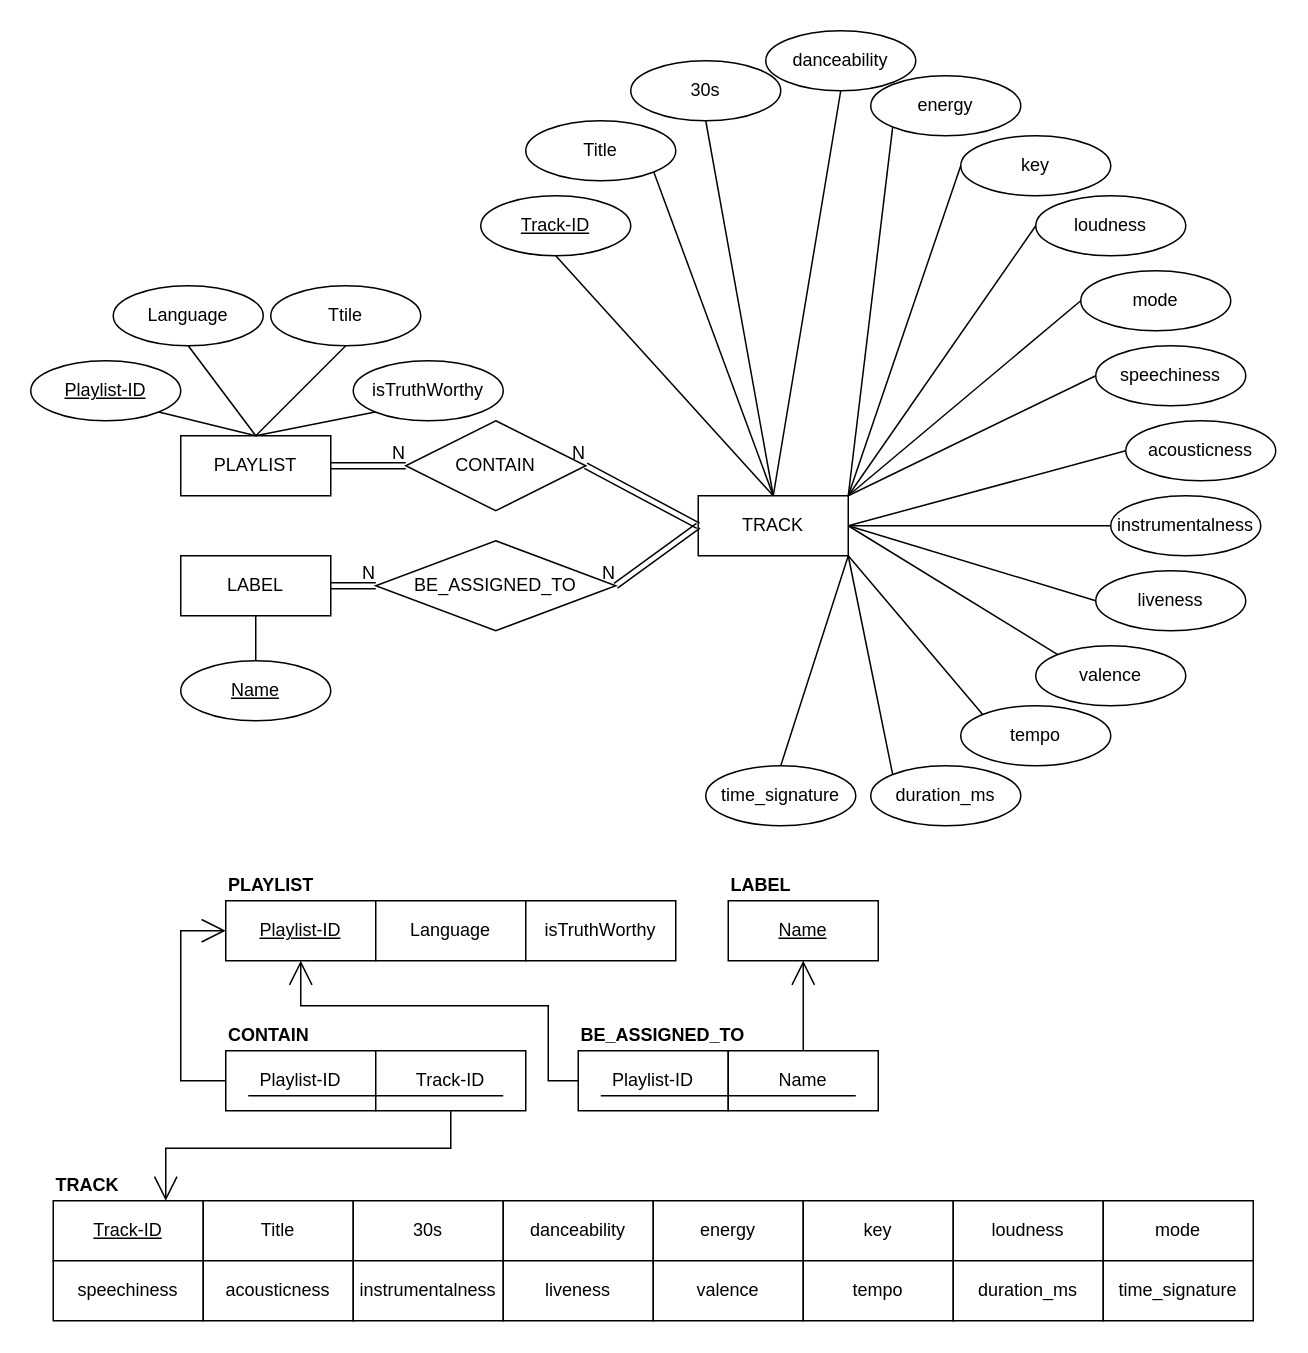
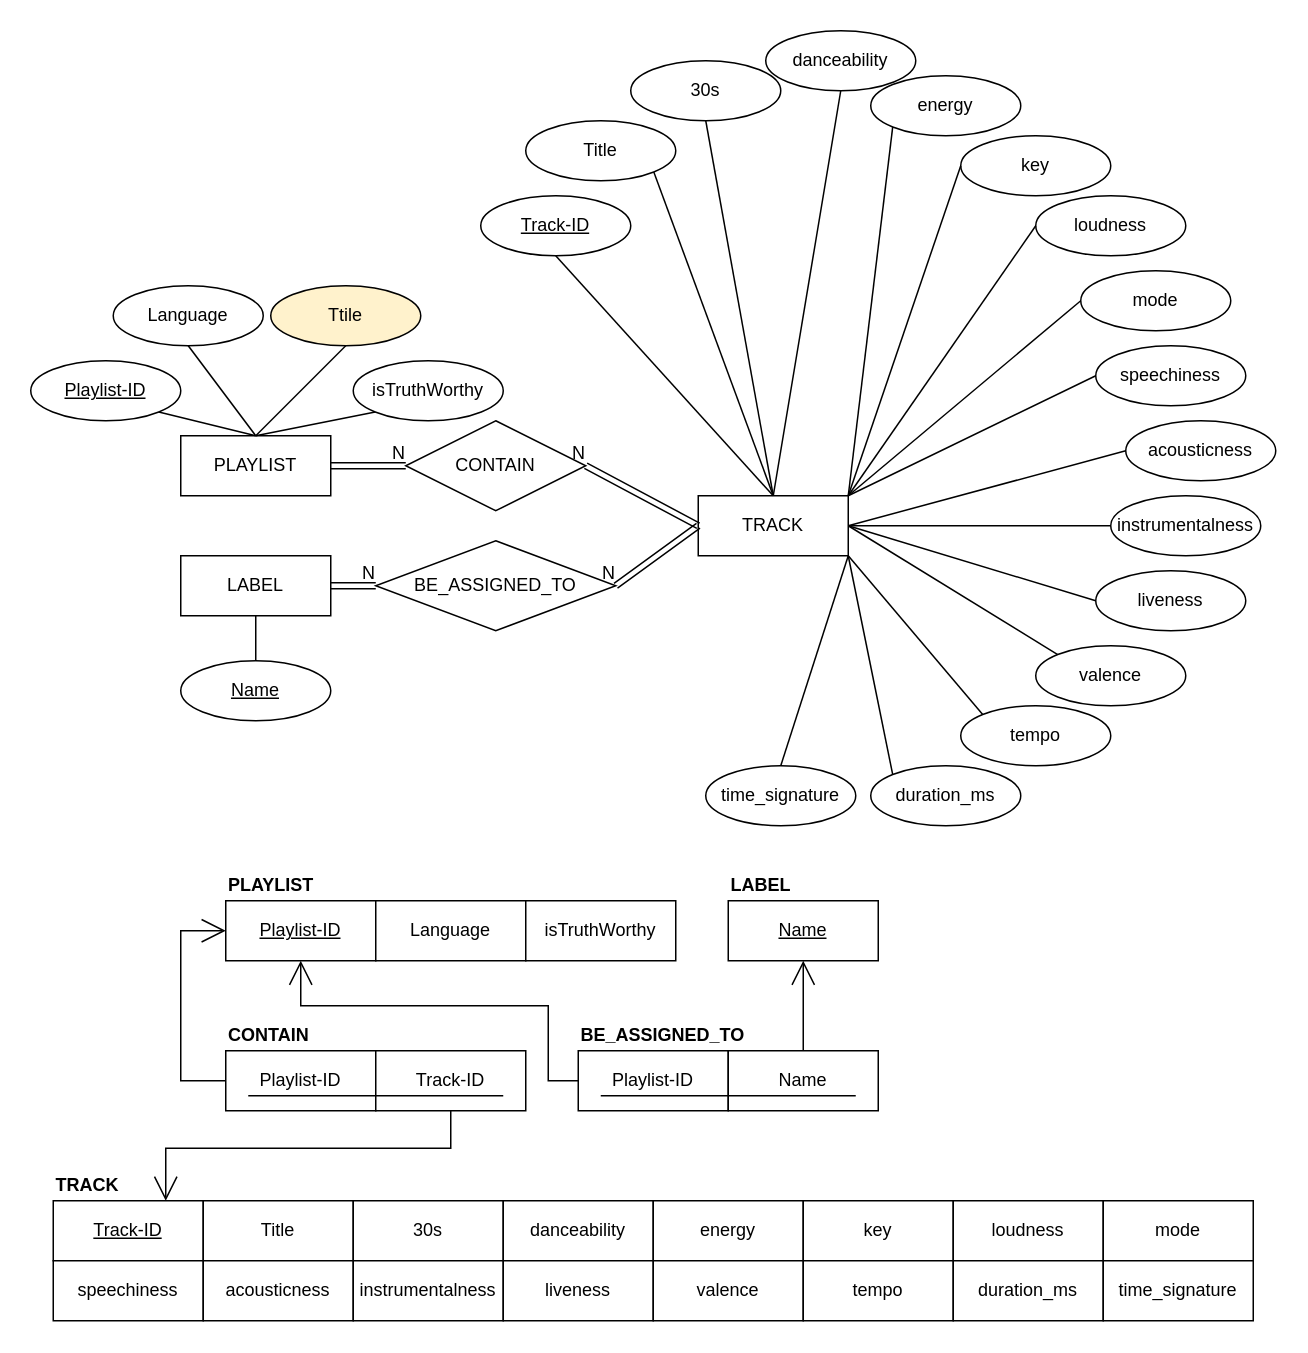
- <mxCell id="90" value="Ttile" style="ellipse;whiteSpace=wrap;html=1;align=center;hachureGap=4;pointerEvents=0;" vertex="1" parent="1"><mxGeometry x="180" y="190" width="100" height="40" as="geometry" /></mxCell>
+ <mxCell id="90" value="Ttile" style="ellipse;whiteSpace=wrap;html=1;align=center;hachureGap=4;pointerEvents=0;fillColor=#fff2cc;" vertex="1" parent="1"><mxGeometry x="180" y="190" width="100" height="40" as="geometry" /></mxCell>
